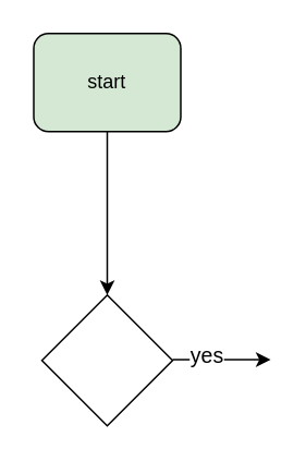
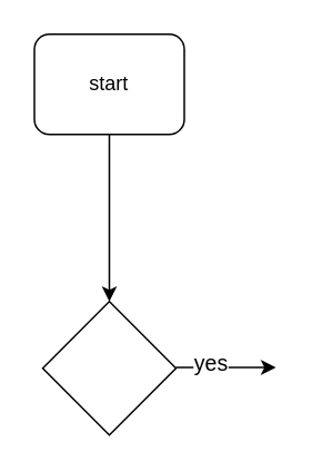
- <mxCell id="2" value="start" style="rounded=1;whiteSpace=wrap;html=1;fillColor=#d5e8d4;" vertex="1" parent="1"><mxGeometry x="20" y="20" width="90" height="60" as="geometry" /></mxCell>
+ <mxCell id="2" value="start" style="rounded=1;whiteSpace=wrap;html=1;" vertex="1" parent="1"><mxGeometry x="20" y="20" width="90" height="60" as="geometry" /></mxCell>
